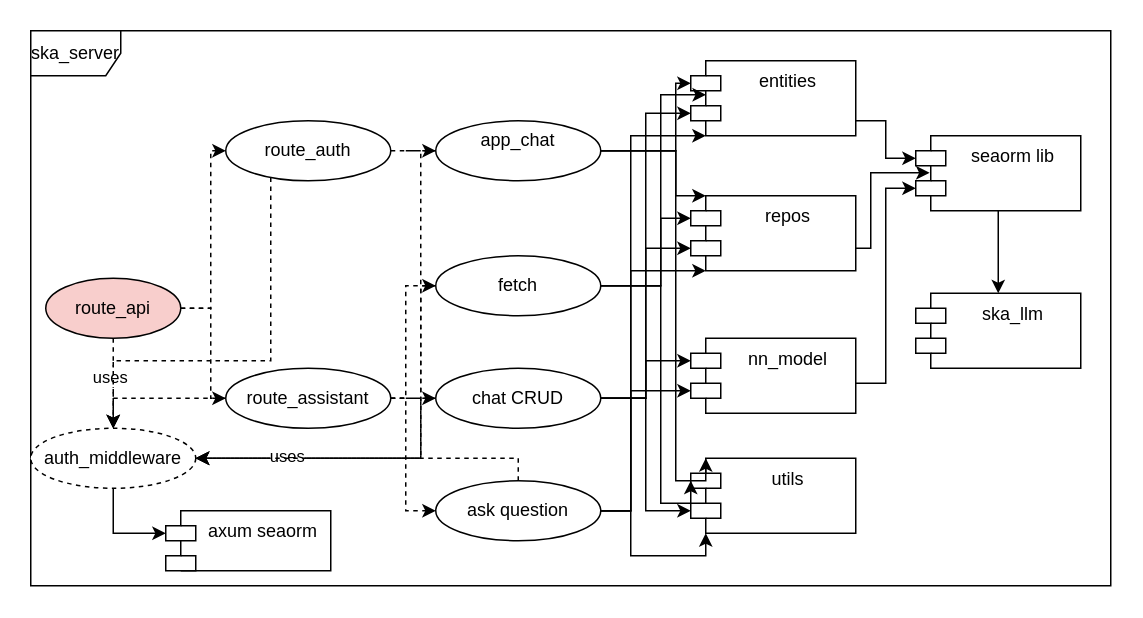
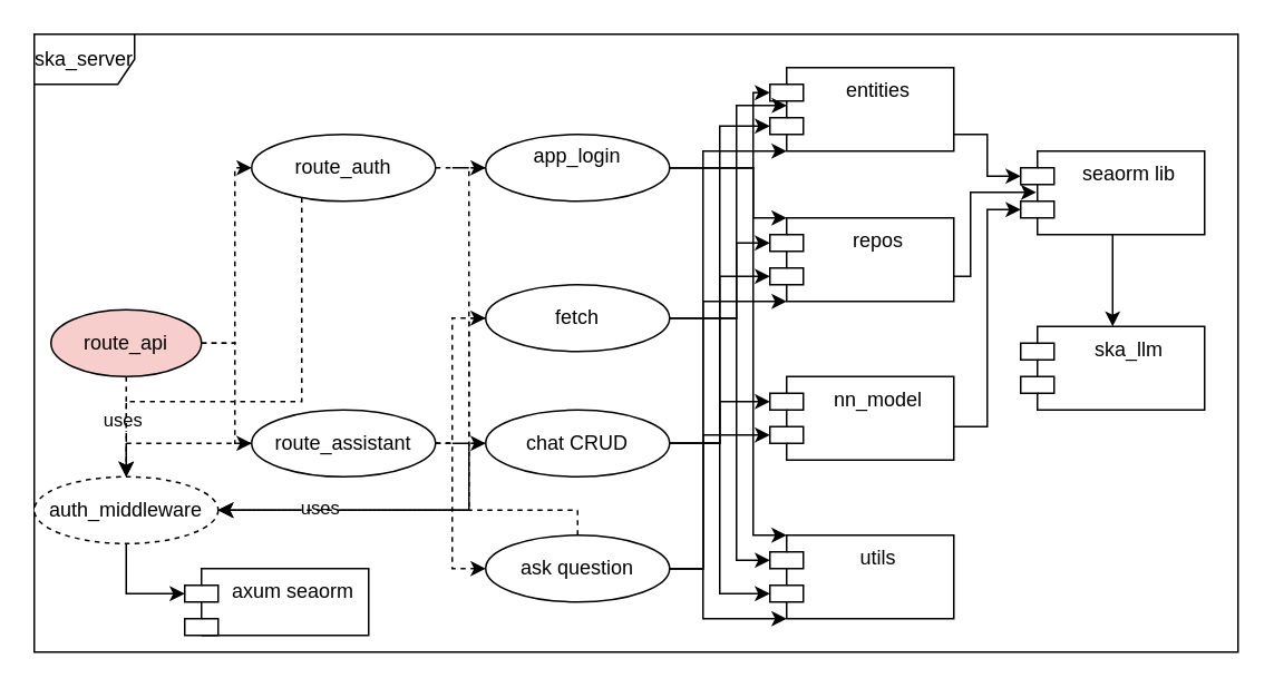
- <mxCell id="28" value="app_chat&lt;div&gt;&lt;br&gt;&lt;/div&gt;" style="ellipse;whiteSpace=wrap;html=1;" vertex="1" parent="1"><mxGeometry x="290" y="80" width="110" height="40" as="geometry" /></mxCell>
+ <mxCell id="28" value="app_login&lt;div&gt;&lt;br&gt;&lt;/div&gt;" style="ellipse;whiteSpace=wrap;html=1;" vertex="1" parent="1"><mxGeometry x="290" y="80" width="110" height="40" as="geometry" /></mxCell>
- <mxCell id="17" value="utils" style="shape=module;align=left;spacingLeft=20;align=center;verticalAlign=top;whiteSpace=wrap;html=1;" parent="1" vertex="1"><mxGeometry x="460" y="305" width="110" height="50" as="geometry" /></mxCell>
+ <mxCell id="17" value="utils" style="shape=module;align=left;spacingLeft=20;align=center;verticalAlign=top;whiteSpace=wrap;html=1;" parent="1" vertex="1"><mxGeometry x="460" y="320" width="110" height="50" as="geometry" /></mxCell>
